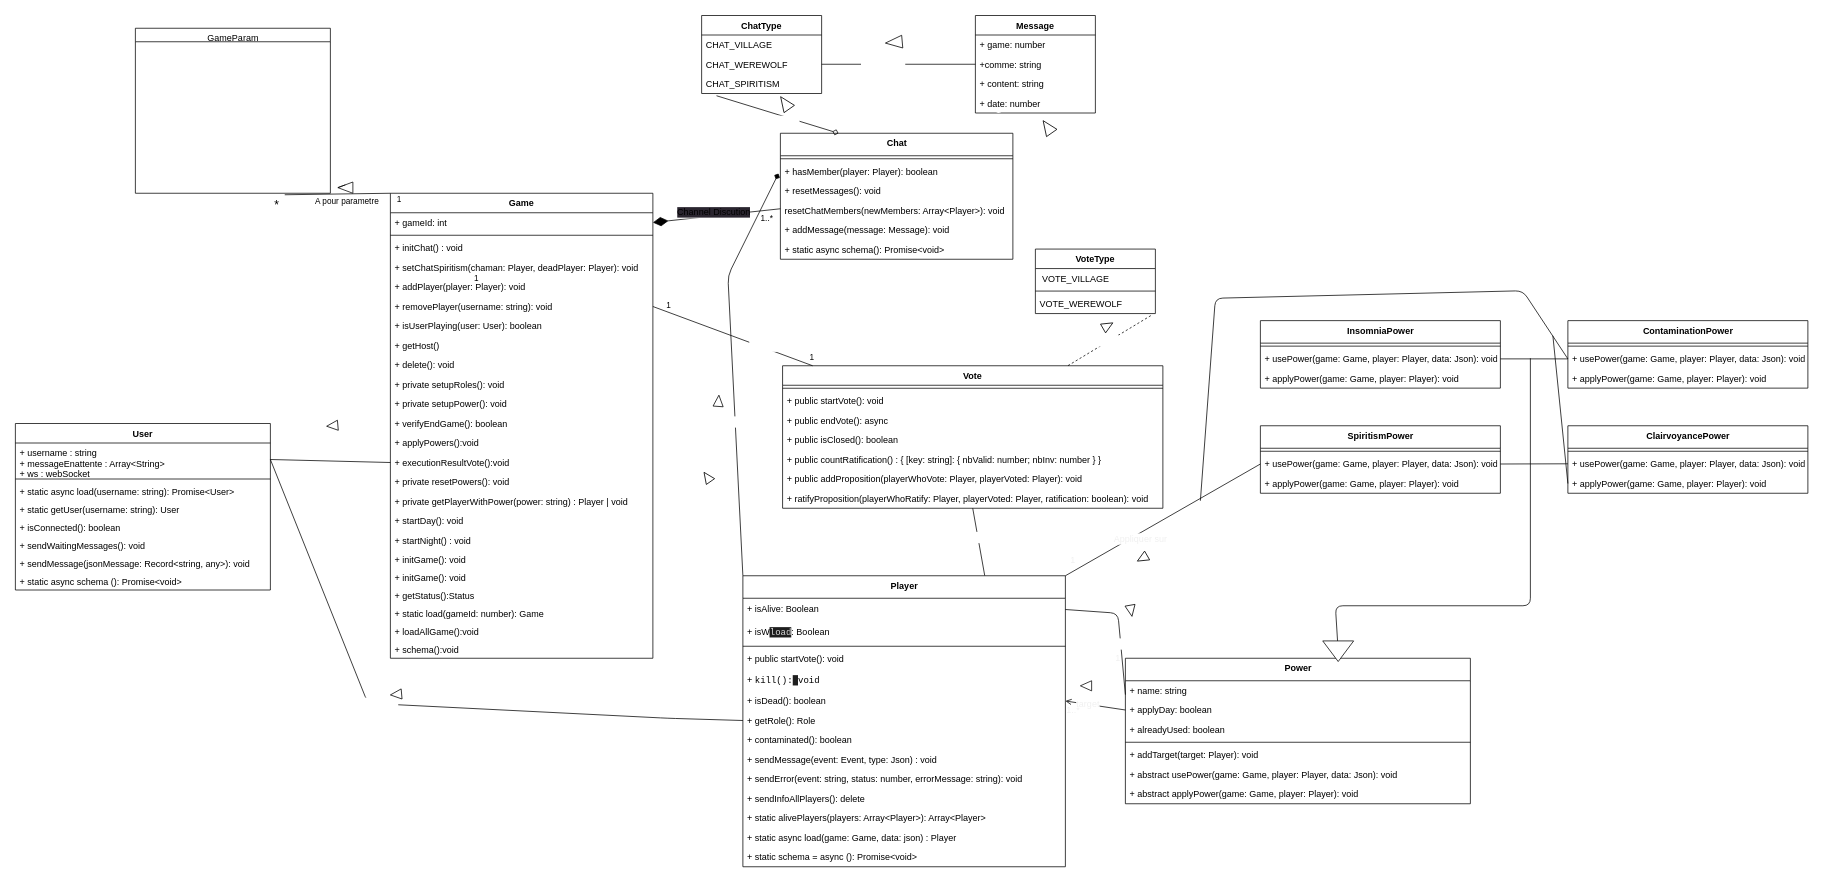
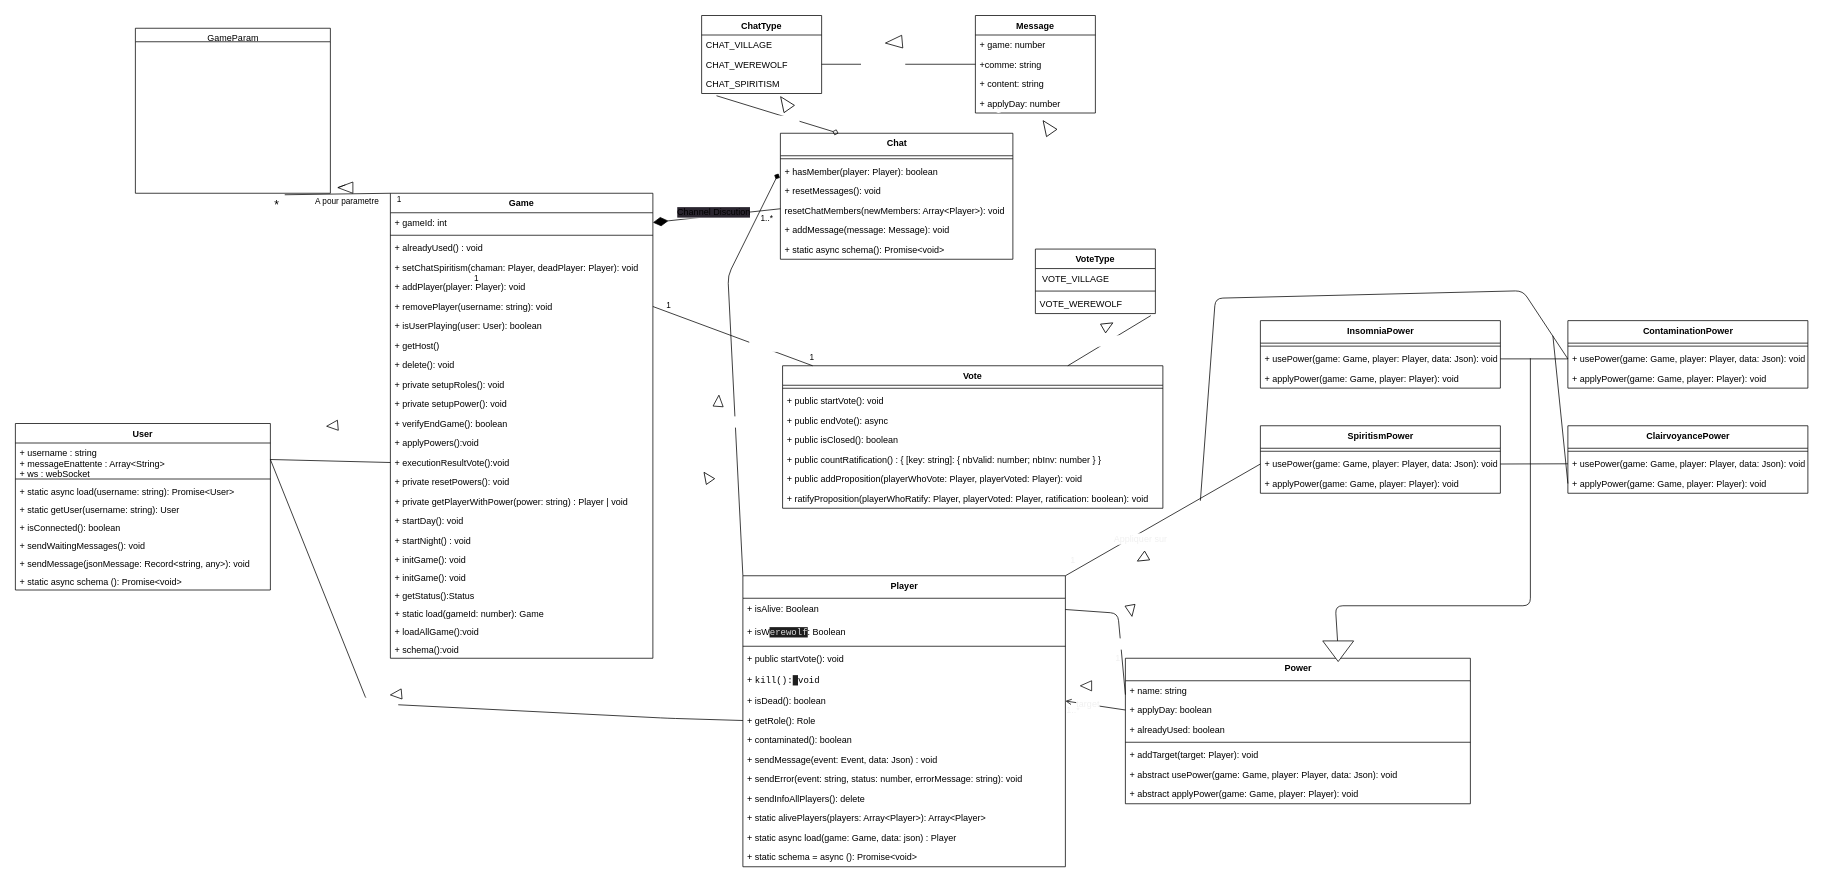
- <mxCell id="104" value="+ date: number" style="text;strokeColor=none;fillColor=none;align=left;verticalAlign=top;spacingLeft=4;spacingRight=4;overflow=hidden;rotatable=0;points=[[0,0.5],[1,0.5]];portConstraint=eastwest;" vertex="1" parent="100"><mxGeometry y="104" width="160" height="26" as="geometry" /></mxCell>
+ <mxCell id="104" value="+ applyDay: number" style="text;strokeColor=none;fillColor=none;align=left;verticalAlign=top;spacingLeft=4;spacingRight=4;overflow=hidden;rotatable=0;points=[[0,0.5],[1,0.5]];portConstraint=eastwest;" vertex="1" parent="100"><mxGeometry y="104" width="160" height="26" as="geometry" /></mxCell>
- <mxCell id="5" value="+ initChat() : void " style="text;strokeColor=none;fillColor=none;align=left;verticalAlign=top;spacingLeft=4;spacingRight=4;overflow=hidden;rotatable=0;points=[[0,0.5],[1,0.5]];portConstraint=eastwest;" vertex="1" parent="2"><mxGeometry y="60" width="350" height="26" as="geometry" /></mxCell>
+ <mxCell id="5" value="+ alreadyUsed() : void " style="text;strokeColor=none;fillColor=none;align=left;verticalAlign=top;spacingLeft=4;spacingRight=4;overflow=hidden;rotatable=0;points=[[0,0.5],[1,0.5]];portConstraint=eastwest;" vertex="1" parent="2"><mxGeometry y="60" width="350" height="26" as="geometry" /></mxCell>
- <mxCell id="90" value="have type" style="edgeStyle=none;html=1;exitX=0.962;exitY=1.105;exitDx=0;exitDy=0;entryX=0.75;entryY=0;entryDx=0;entryDy=0;fontFamily=Helvetica;fontSize=12;fontColor=#FFFFFF;exitPerimeter=0;endArrow=none;endFill=0;dashed=1;" edge="1" parent="1" source="89" target="56"><mxGeometry relative="1" as="geometry"><mxPoint x="1202.94" y="526" as="targetPoint" /></mxGeometry></mxCell>
+ <mxCell id="90" value="have type" style="edgeStyle=none;html=1;exitX=0.962;exitY=1.105;exitDx=0;exitDy=0;entryX=0.75;entryY=0;entryDx=0;entryDy=0;fontFamily=Helvetica;fontSize=12;fontColor=#FFFFFF;exitPerimeter=0;endArrow=none;endFill=0;" edge="1" parent="1" source="89" target="56"><mxGeometry relative="1" as="geometry"><mxPoint x="1202.94" y="526" as="targetPoint" /></mxGeometry></mxCell>
- <mxCell id="64" style="edgeStyle=none;html=1;exitX=0.75;exitY=0;exitDx=0;exitDy=0;entryX=0.5;entryY=1;entryDx=0;entryDy=0;fontFamily=Helvetica;fontSize=12;fontColor=#FFFFFF;endArrow=none;endFill=0;" edge="1" parent="1" source="68" target="56"><mxGeometry relative="1" as="geometry" /></mxCell>
- <mxCell id="65" value="prend part" style="edgeLabel;html=1;align=center;verticalAlign=middle;resizable=0;points=[];fontSize=12;fontFamily=Helvetica;fontColor=#FFFFFF;" vertex="1" connectable="0" parent="64"><mxGeometry x="0.115" y="-1" relative="1" as="geometry"><mxPoint y="-1" as="offset" /></mxGeometry></mxCell>
- <mxCell id="70" value="+ isW&lt;span style=&quot;background-color: rgb(30, 30, 30); color: rgb(218, 218, 218); font-family: Menlo, Monaco, &amp;quot;Courier New&amp;quot;, monospace;&quot;&gt;load&lt;/span&gt;&lt;span style=&quot;background-color: initial;&quot;&gt;: Boolean&lt;/span&gt;" style="text;html=1;strokeColor=none;fillColor=none;align=left;verticalAlign=middle;spacingLeft=4;spacingRight=4;overflow=hidden;rotatable=0;points=[[0,0.5],[1,0.5]];portConstraint=eastwest;" vertex="1" parent="68"><mxGeometry y="60" width="430" height="30" as="geometry" /></mxCell>
+ <mxCell id="70" value="+ isW&lt;span style=&quot;background-color: rgb(30, 30, 30); color: rgb(218, 218, 218); font-family: Menlo, Monaco, &amp;quot;Courier New&amp;quot;, monospace;&quot;&gt;erewolf&lt;/span&gt;&lt;span style=&quot;background-color: initial;&quot;&gt;: Boolean&lt;/span&gt;" style="text;html=1;strokeColor=none;fillColor=none;align=left;verticalAlign=middle;spacingLeft=4;spacingRight=4;overflow=hidden;rotatable=0;points=[[0,0.5],[1,0.5]];portConstraint=eastwest;" vertex="1" parent="68"><mxGeometry y="60" width="430" height="30" as="geometry" /></mxCell>
- <mxCell id="77" value="+ sendMessage(event: Event, type: Json) : void" style="text;strokeColor=none;fillColor=none;align=left;verticalAlign=top;spacingLeft=4;spacingRight=4;overflow=hidden;rotatable=0;points=[[0,0.5],[1,0.5]];portConstraint=eastwest;" vertex="1" parent="68"><mxGeometry y="232" width="430" height="26" as="geometry" /></mxCell>
+ <mxCell id="77" value="+ sendMessage(event: Event, data: Json) : void" style="text;strokeColor=none;fillColor=none;align=left;verticalAlign=top;spacingLeft=4;spacingRight=4;overflow=hidden;rotatable=0;points=[[0,0.5],[1,0.5]];portConstraint=eastwest;" vertex="1" parent="68"><mxGeometry y="232" width="430" height="26" as="geometry" /></mxCell>
